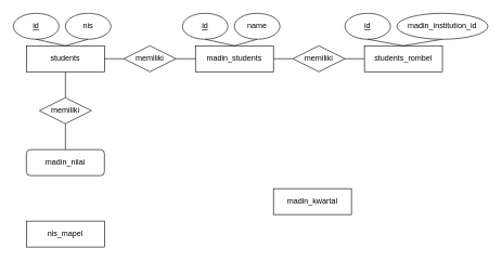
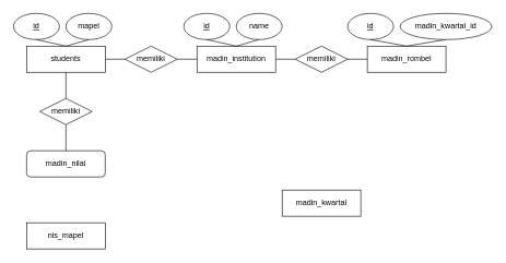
- <mxCell id="16" value="nis" style="ellipse;whiteSpace=wrap;html=1;" vertex="1" parent="1"><mxGeometry x="100" y="20" width="70" height="40" as="geometry" /></mxCell>
+ <mxCell id="16" value="mapel" style="ellipse;whiteSpace=wrap;html=1;" vertex="1" parent="1"><mxGeometry x="100" y="20" width="70" height="40" as="geometry" /></mxCell>
- <mxCell id="22" value="madin_institution_id" style="ellipse;whiteSpace=wrap;html=1;" vertex="1" parent="1"><mxGeometry x="610" y="20" width="140" height="40" as="geometry" /></mxCell>
+ <mxCell id="22" value="madin_kwartal_id" style="ellipse;whiteSpace=wrap;html=1;" vertex="1" parent="1"><mxGeometry x="610" y="20" width="140" height="40" as="geometry" /></mxCell>
- <mxCell id="2" value="madin_students" style="rounded=0;whiteSpace=wrap;html=1;" vertex="1" parent="1"><mxGeometry x="300" y="70" width="120" height="40" as="geometry" /></mxCell>
+ <mxCell id="2" value="madin_institution" style="rounded=0;whiteSpace=wrap;html=1;" vertex="1" parent="1"><mxGeometry x="300" y="70" width="120" height="40" as="geometry" /></mxCell>
- <mxCell id="7" value="students_rombel" style="rounded=0;whiteSpace=wrap;html=1;" vertex="1" parent="1"><mxGeometry x="560" y="70" width="120" height="40" as="geometry" /></mxCell>
+ <mxCell id="7" value="madin_rombel" style="rounded=0;whiteSpace=wrap;html=1;" vertex="1" parent="1"><mxGeometry x="560" y="70" width="120" height="40" as="geometry" /></mxCell>
- <mxCell id="4" value="madin_kwartal" style="rounded=0;whiteSpace=wrap;html=1;" vertex="1" parent="1"><mxGeometry x="420" y="290" width="120" height="40" as="geometry" /></mxCell>
+ <mxCell id="4" value="madin_kwartal" style="rounded=0;whiteSpace=wrap;html=1;" vertex="1" parent="1"><mxGeometry x="430" y="290" width="120" height="40" as="geometry" /></mxCell>
